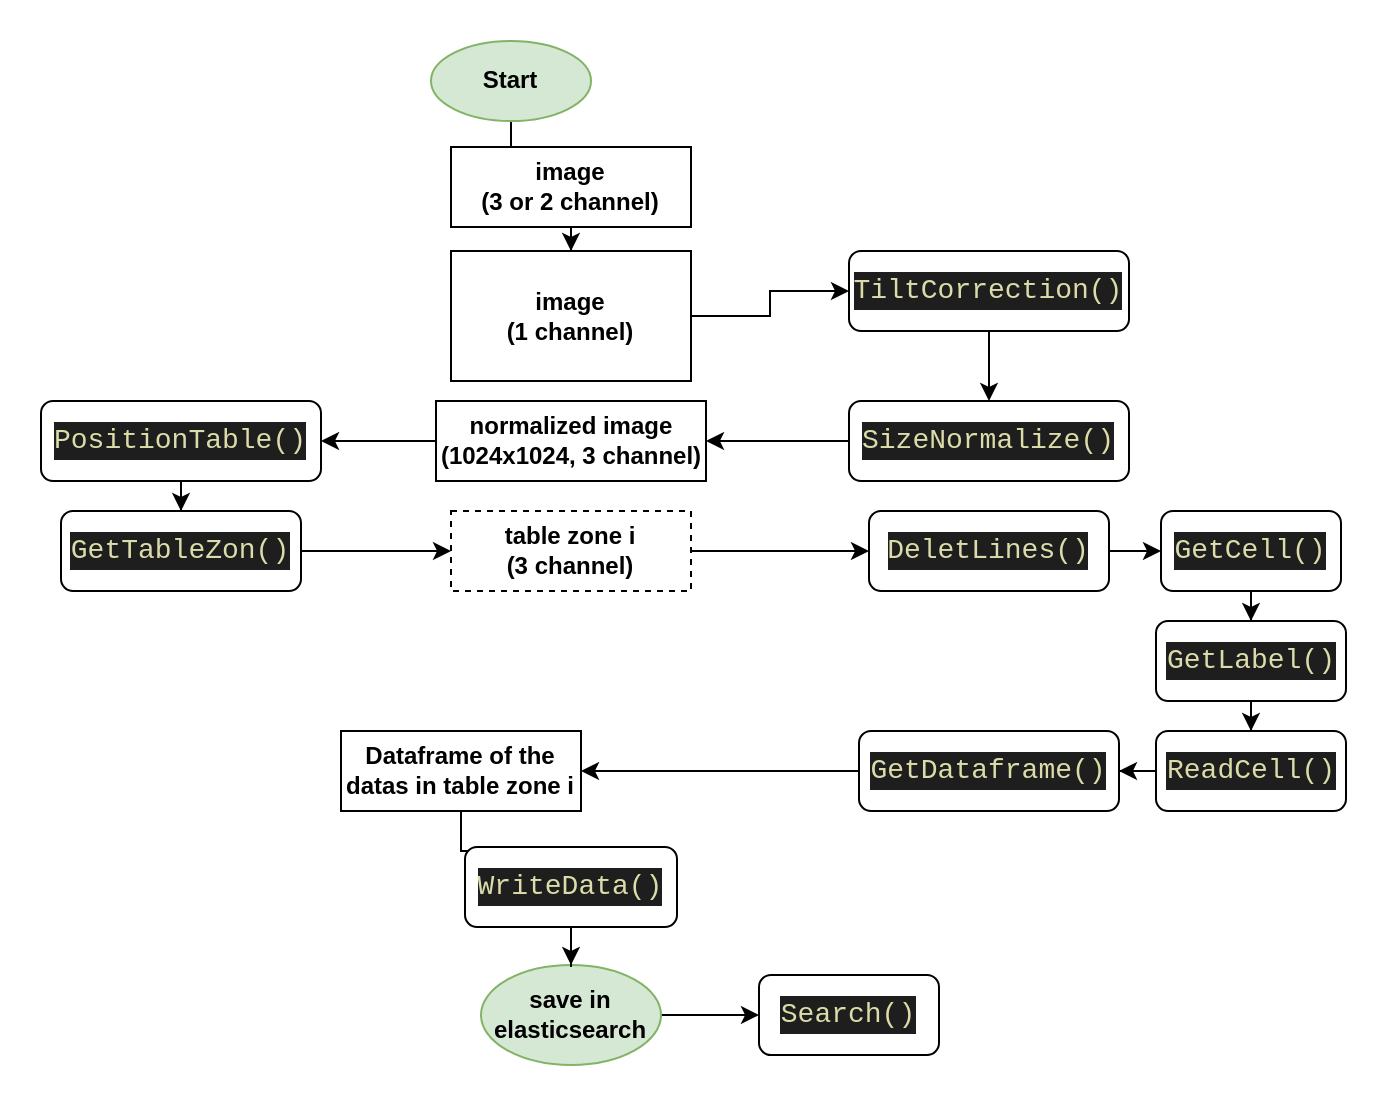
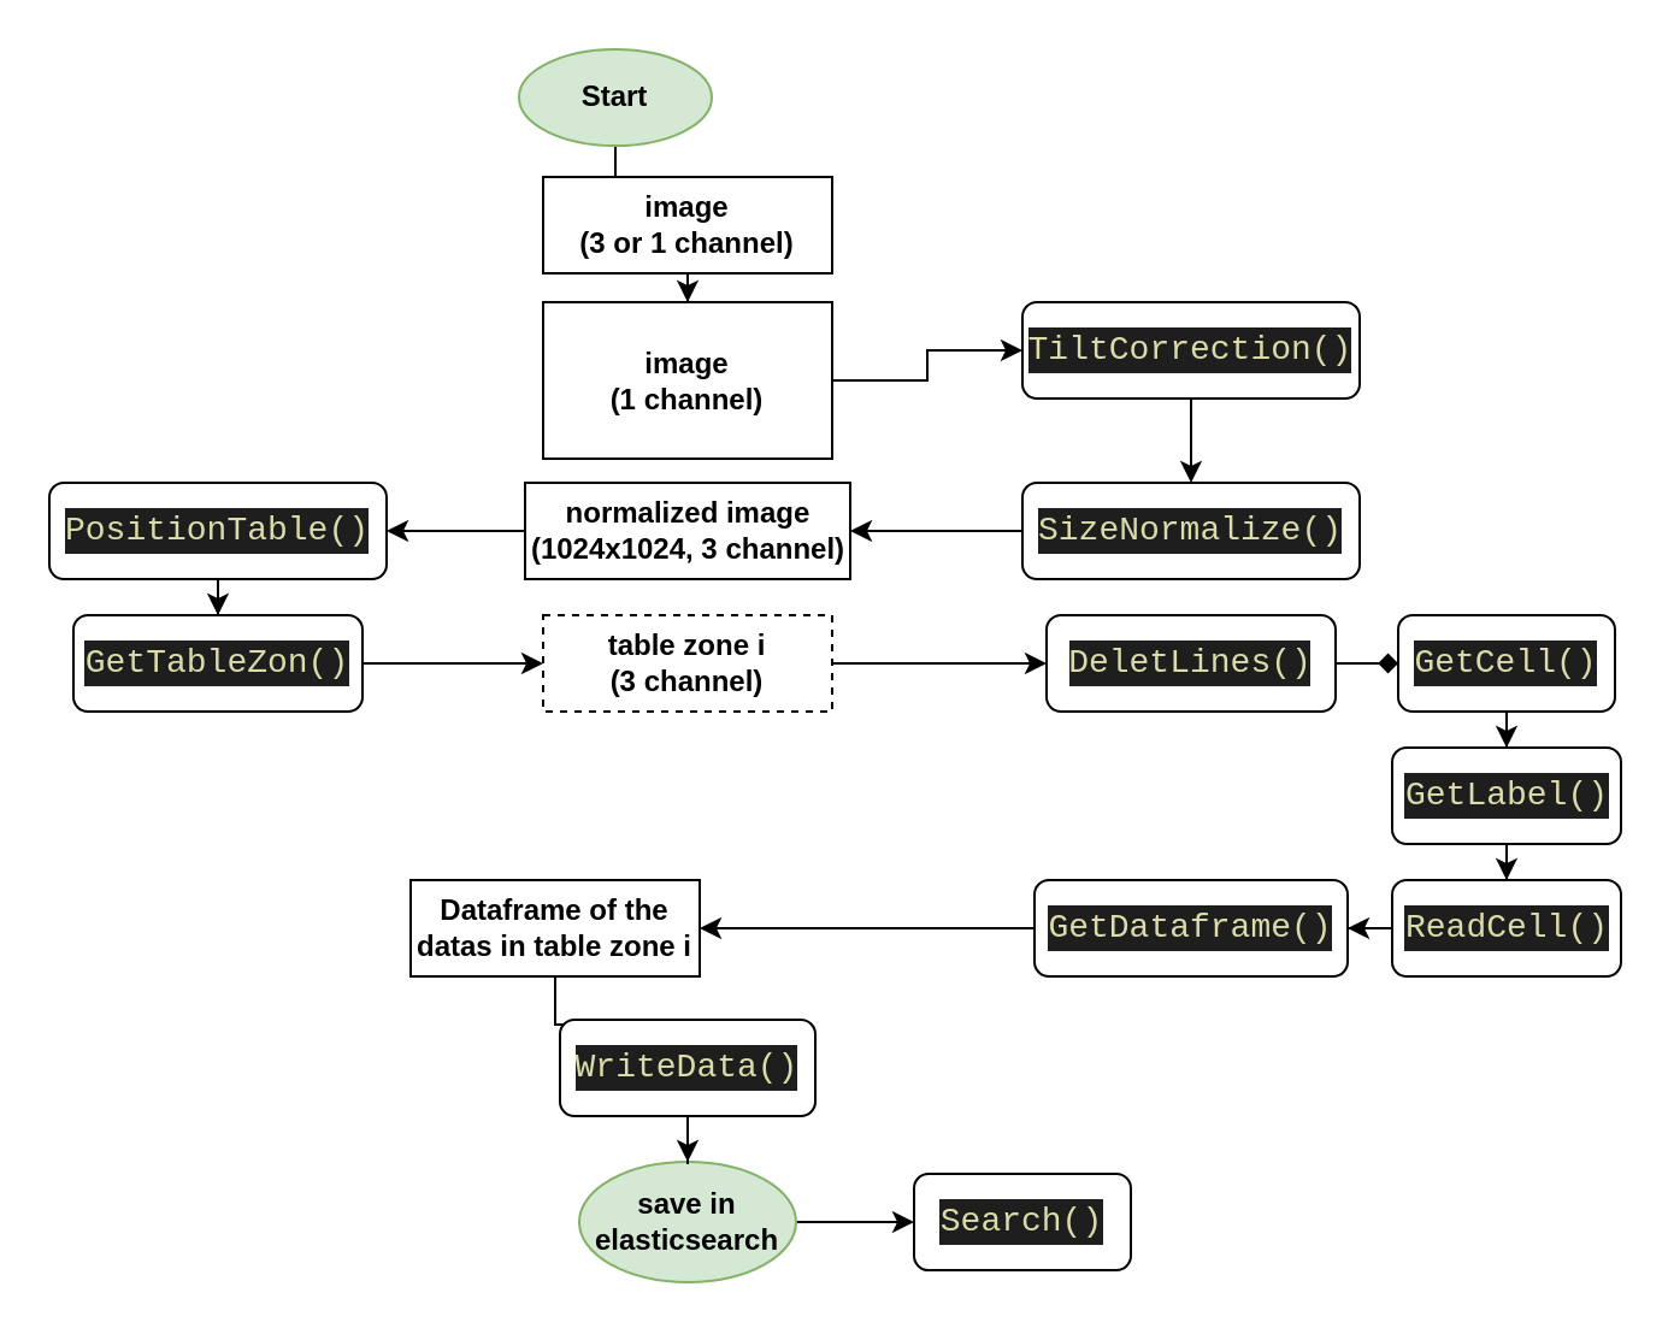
- <mxCell id="14" value="&lt;b&gt;&lt;font color=&quot;#000000&quot;&gt;&lt;span&gt;image&lt;/span&gt;&lt;br&gt;&lt;span&gt;(3 or 2 channel)&lt;/span&gt;&lt;/font&gt;&lt;/b&gt;" style="rounded=0;whiteSpace=wrap;html=1;fillColor=#FFFFFF;" parent="1" vertex="1"><mxGeometry x="225" y="73" width="120" height="40" as="geometry" /></mxCell>
+ <mxCell id="14" value="&lt;b&gt;&lt;font color=&quot;#000000&quot;&gt;&lt;span&gt;image&lt;/span&gt;&lt;br&gt;&lt;span&gt;(3 or 1 channel)&lt;/span&gt;&lt;/font&gt;&lt;/b&gt;" style="rounded=0;whiteSpace=wrap;html=1;fillColor=#FFFFFF;" parent="1" vertex="1"><mxGeometry x="225" y="73" width="120" height="40" as="geometry" /></mxCell>
- <mxCell id="5" value="" style="edgeStyle=orthogonalEdgeStyle;rounded=0;orthogonalLoop=1;jettySize=auto;html=1;" parent="1" source="6" target="27" edge="1"><mxGeometry relative="1" as="geometry" /></mxCell>
+ <mxCell id="5" value="" style="edgeStyle=orthogonalEdgeStyle;rounded=0;orthogonalLoop=1;jettySize=auto;html=1;endArrow=diamond;" parent="1" source="6" target="27" edge="1"><mxGeometry relative="1" as="geometry" /></mxCell>
